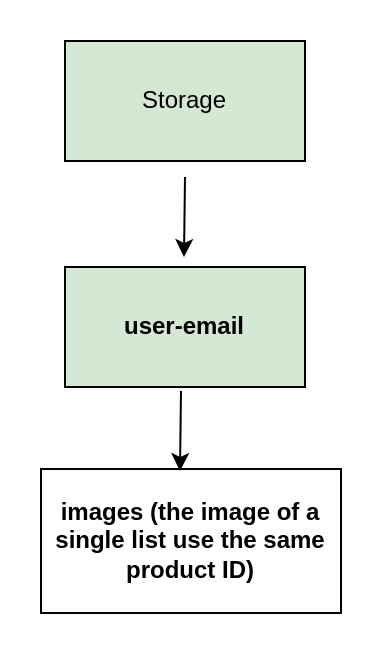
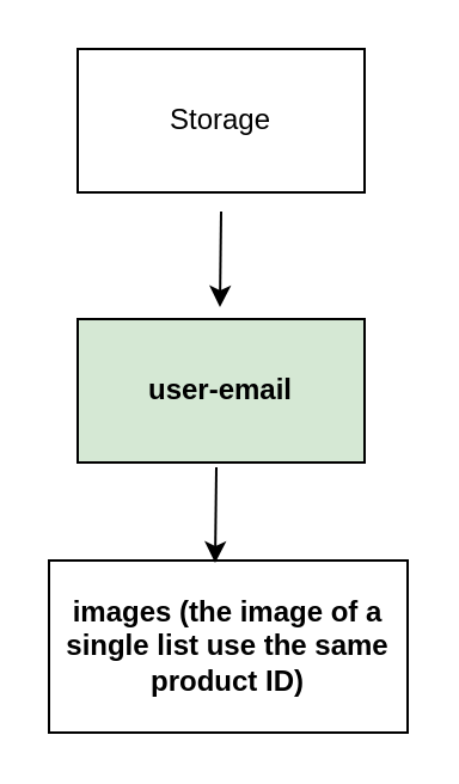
- <mxCell id="2" value="Storage" style="rounded=0;whiteSpace=wrap;html=1;fillColor=#d5e8d4;" parent="1" vertex="1"><mxGeometry x="32" y="20" width="120" height="60" as="geometry" /></mxCell>
+ <mxCell id="2" value="Storage" style="rounded=0;whiteSpace=wrap;html=1;" parent="1" vertex="1"><mxGeometry x="32" y="20" width="120" height="60" as="geometry" /></mxCell>
